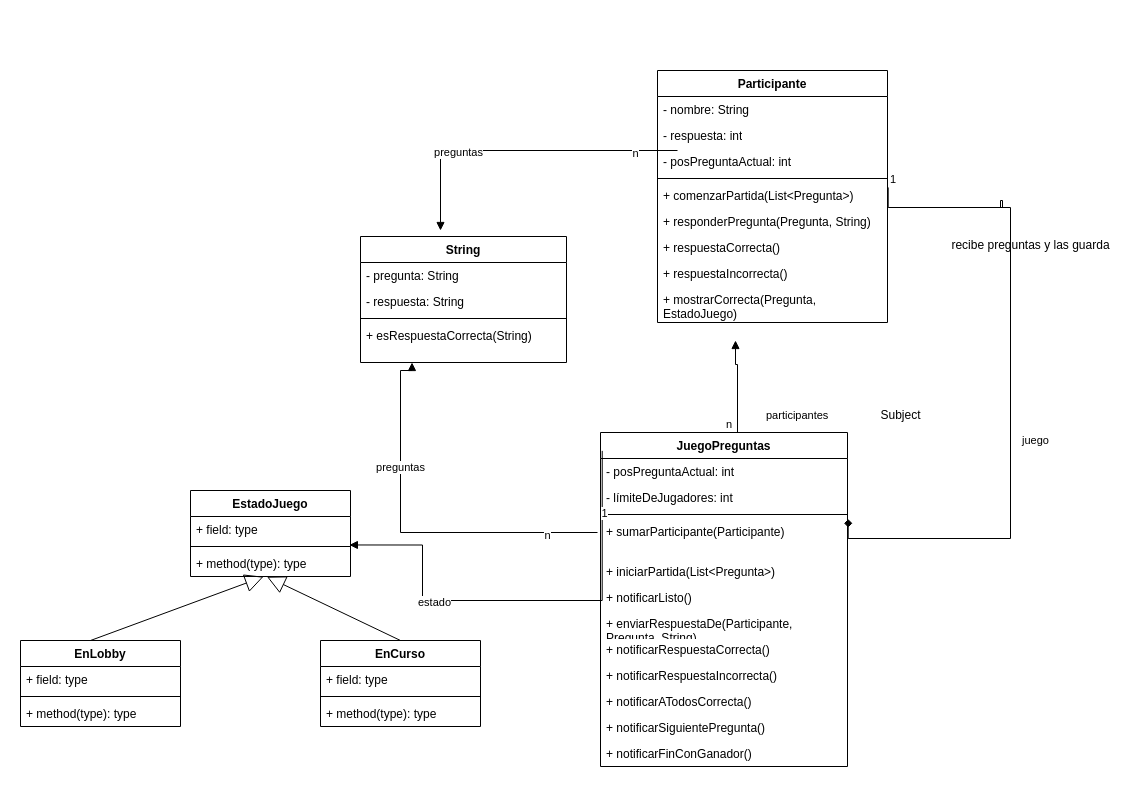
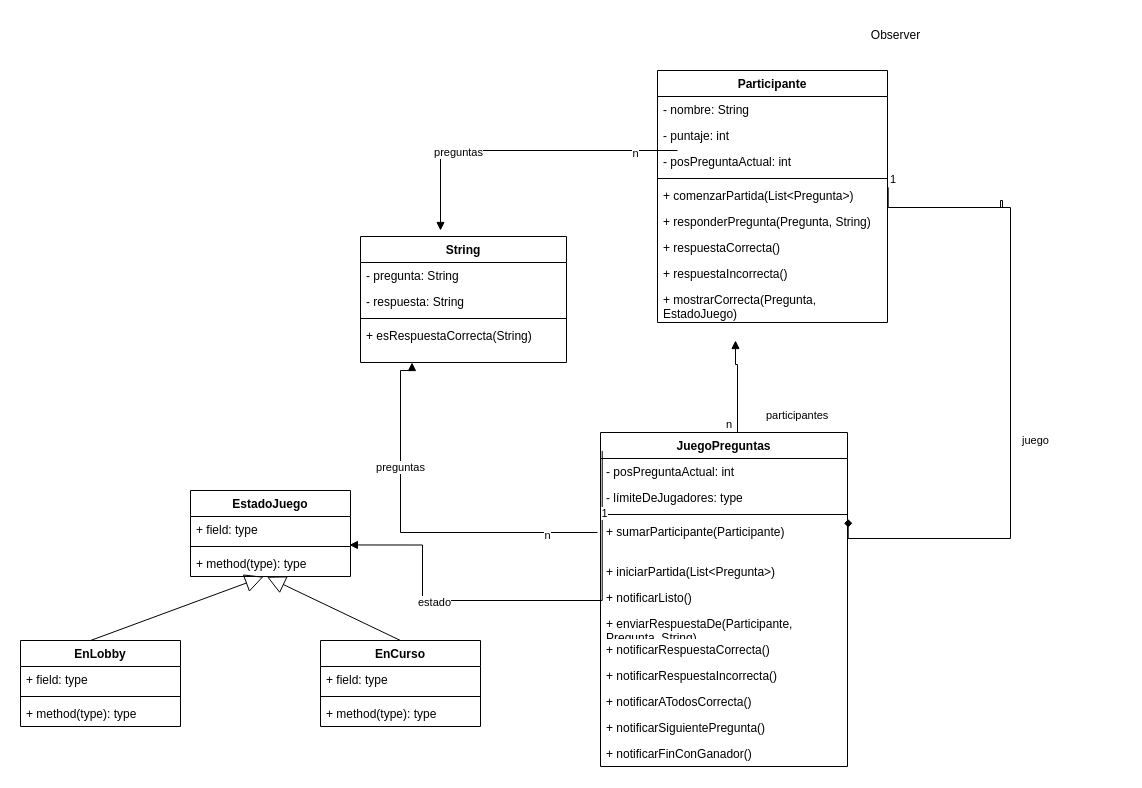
+ <mxCell id="38" value="Observer" style="text;html=1;align=center;verticalAlign=middle;resizable=0;points=[];autosize=1;strokeColor=none;fillColor=none;" parent="1" vertex="1"><mxGeometry x="860" y="20" width="70" height="30" as="geometry" /></mxCell>
- <mxCell id="17" value="- respuesta: int" style="text;strokeColor=none;fillColor=none;align=left;verticalAlign=top;spacingLeft=4;spacingRight=4;overflow=hidden;rotatable=0;points=[[0,0.5],[1,0.5]];portConstraint=eastwest;whiteSpace=wrap;html=1;" parent="15" vertex="1"><mxGeometry y="52" width="230" height="26" as="geometry" /></mxCell>
+ <mxCell id="17" value="- puntaje: int" style="text;strokeColor=none;fillColor=none;align=left;verticalAlign=top;spacingLeft=4;spacingRight=4;overflow=hidden;rotatable=0;points=[[0,0.5],[1,0.5]];portConstraint=eastwest;whiteSpace=wrap;html=1;" parent="15" vertex="1"><mxGeometry y="52" width="230" height="26" as="geometry" /></mxCell>
- <mxCell id="32" value="recibe preguntas y las guarda" style="text;html=1;align=center;verticalAlign=middle;resizable=0;points=[];autosize=1;strokeColor=none;fillColor=none;" parent="1" vertex="1"><mxGeometry x="940" y="230" width="180" height="30" as="geometry" /></mxCell>
- <mxCell id="39" value="Subject" style="text;html=1;align=center;verticalAlign=middle;resizable=0;points=[];autosize=1;strokeColor=none;fillColor=none;" parent="1" vertex="1"><mxGeometry x="870" y="400" width="60" height="30" as="geometry" /></mxCell>
- <mxCell id="4" value="- límiteDeJugadores: int" style="text;strokeColor=none;fillColor=none;align=left;verticalAlign=top;spacingLeft=4;spacingRight=4;overflow=hidden;rotatable=0;points=[[0,0.5],[1,0.5]];portConstraint=eastwest;whiteSpace=wrap;html=1;" parent="2" vertex="1"><mxGeometry y="52" width="247" height="26" as="geometry" /></mxCell>
+ <mxCell id="4" value="- límiteDeJugadores: type" style="text;strokeColor=none;fillColor=none;align=left;verticalAlign=top;spacingLeft=4;spacingRight=4;overflow=hidden;rotatable=0;points=[[0,0.5],[1,0.5]];portConstraint=eastwest;whiteSpace=wrap;html=1;" parent="2" vertex="1"><mxGeometry y="52" width="247" height="26" as="geometry" /></mxCell>
